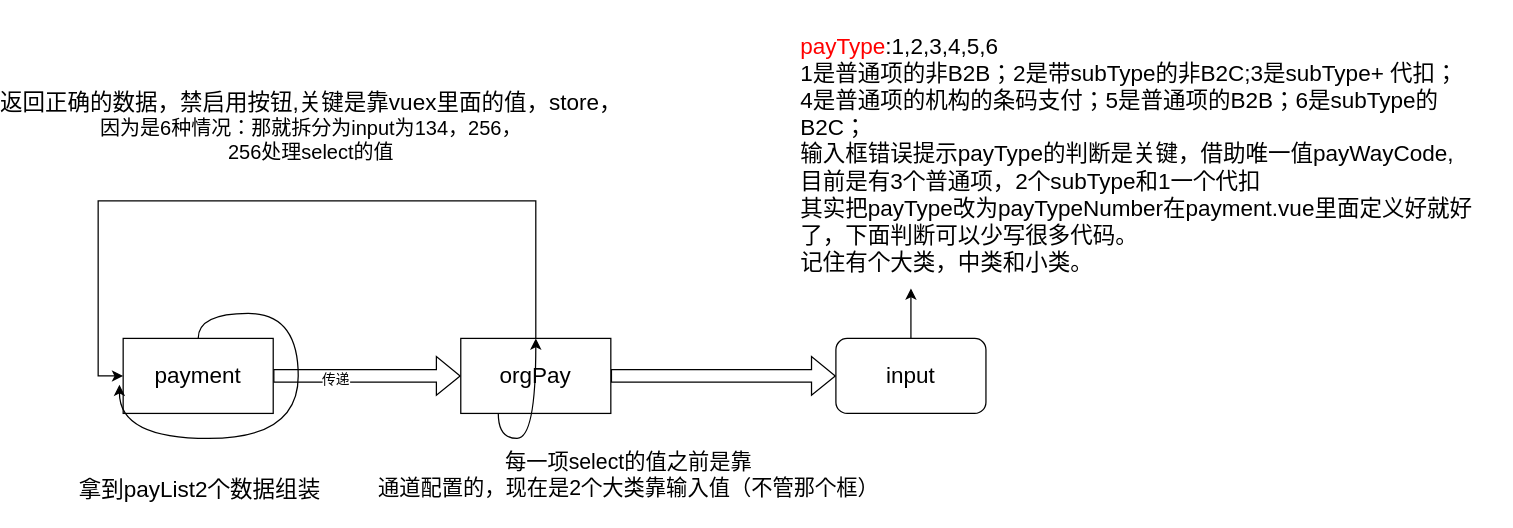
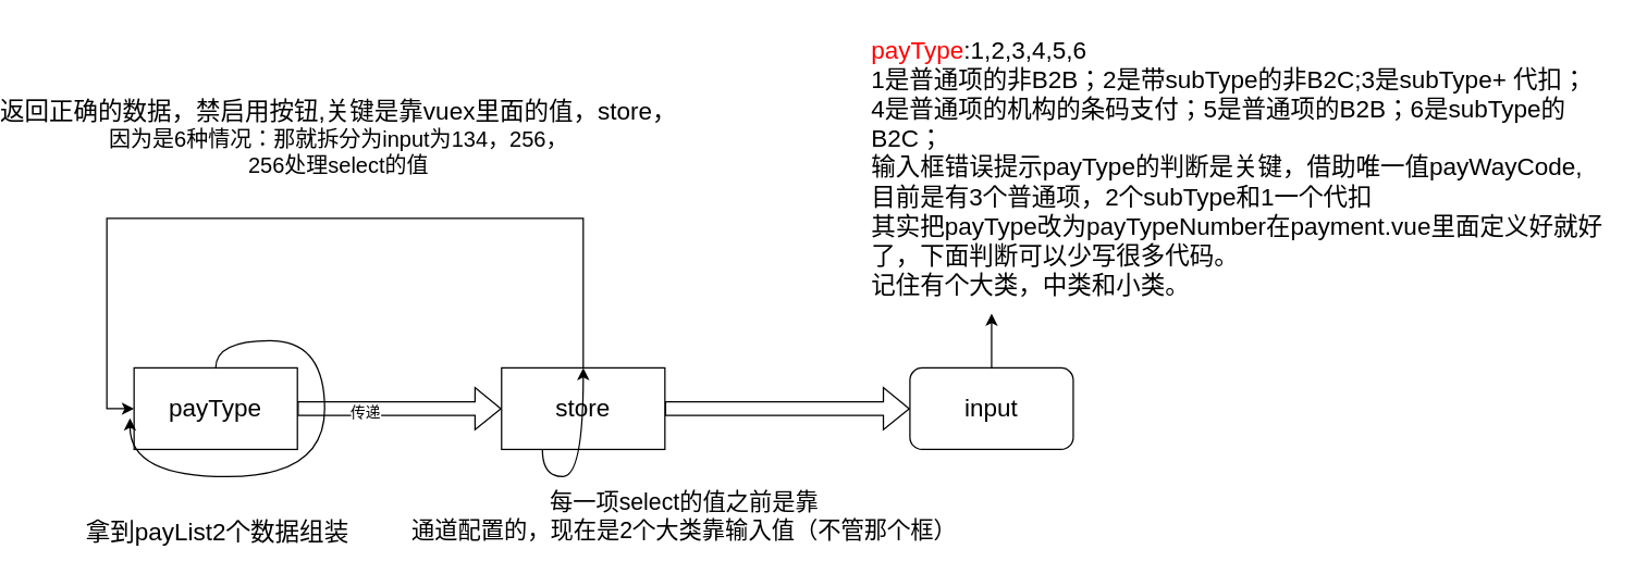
- <mxCell id="4" value="&lt;font style=&quot;font-size: 18px&quot;&gt;payment&lt;/font&gt;" style="rounded=0;whiteSpace=wrap;html=1;" parent="1" vertex="1"><mxGeometry x="40" y="270" width="120" height="60" as="geometry" /></mxCell>
+ <mxCell id="4" value="&lt;font style=&quot;font-size: 18px&quot;&gt;payType&lt;/font&gt;" style="rounded=0;whiteSpace=wrap;html=1;" parent="1" vertex="1"><mxGeometry x="40" y="270" width="120" height="60" as="geometry" /></mxCell>
- <mxCell id="8" value="&lt;font style=&quot;font-size: 18px&quot;&gt;orgPay&lt;/font&gt;" style="rounded=0;whiteSpace=wrap;html=1;" parent="1" vertex="1"><mxGeometry x="310" y="270" width="120" height="60" as="geometry" /></mxCell>
+ <mxCell id="8" value="&lt;font style=&quot;font-size: 18px&quot;&gt;store&lt;/font&gt;" style="rounded=0;whiteSpace=wrap;html=1;" parent="1" vertex="1"><mxGeometry x="310" y="270" width="120" height="60" as="geometry" /></mxCell>
